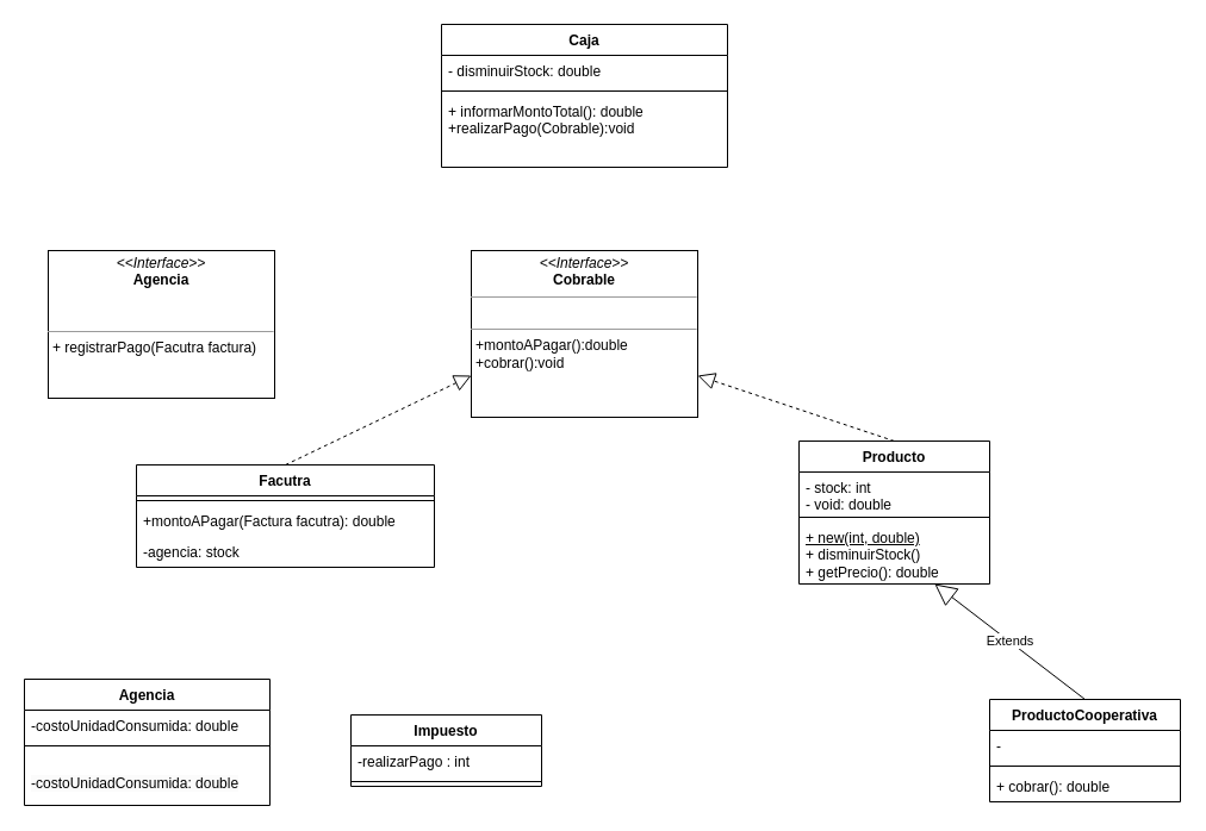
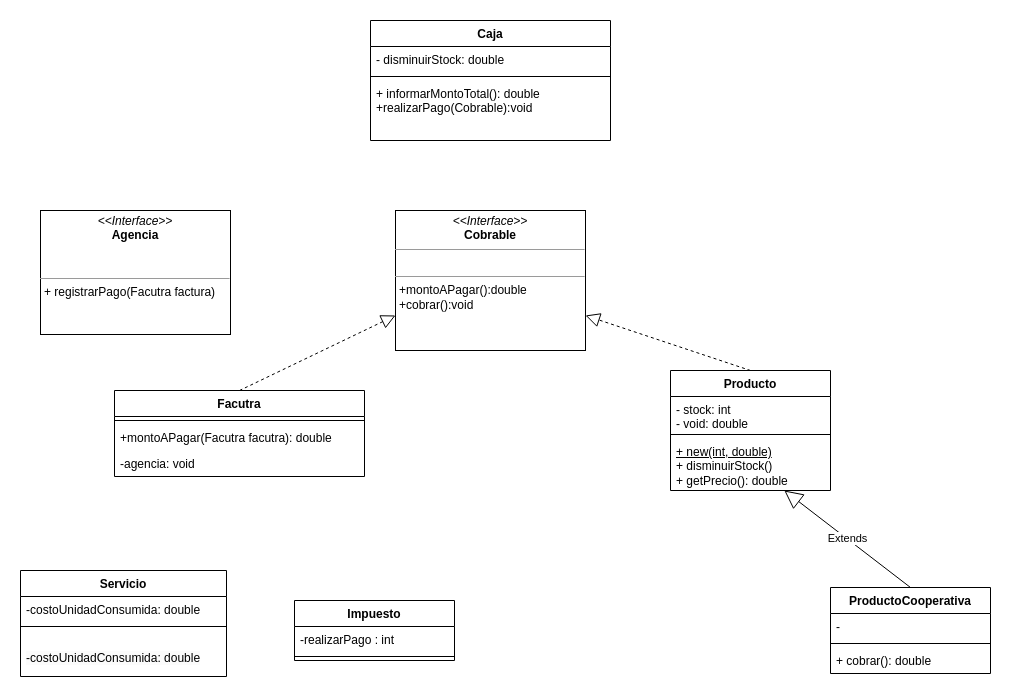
- <mxCell id="17" value="+montoAPagar(Factura facutra): double" style="text;strokeColor=none;fillColor=none;align=left;verticalAlign=top;spacingLeft=4;spacingRight=4;overflow=hidden;rotatable=0;points=[[0,0.5],[1,0.5]];portConstraint=eastwest;whiteSpace=wrap;html=1;" vertex="1" parent="15"><mxGeometry y="34" width="250" height="26" as="geometry" /></mxCell>
+ <mxCell id="17" value="+montoAPagar(Facutra facutra): double" style="text;strokeColor=none;fillColor=none;align=left;verticalAlign=top;spacingLeft=4;spacingRight=4;overflow=hidden;rotatable=0;points=[[0,0.5],[1,0.5]];portConstraint=eastwest;whiteSpace=wrap;html=1;" vertex="1" parent="15"><mxGeometry y="34" width="250" height="26" as="geometry" /></mxCell>
- <mxCell id="18" value="-agencia: stock" style="text;strokeColor=none;fillColor=none;align=left;verticalAlign=top;spacingLeft=4;spacingRight=4;overflow=hidden;rotatable=0;points=[[0,0.5],[1,0.5]];portConstraint=eastwest;whiteSpace=wrap;html=1;" vertex="1" parent="15"><mxGeometry y="60" width="250" height="26" as="geometry" /></mxCell>
+ <mxCell id="18" value="-agencia: void" style="text;strokeColor=none;fillColor=none;align=left;verticalAlign=top;spacingLeft=4;spacingRight=4;overflow=hidden;rotatable=0;points=[[0,0.5],[1,0.5]];portConstraint=eastwest;whiteSpace=wrap;html=1;" vertex="1" parent="15"><mxGeometry y="60" width="250" height="26" as="geometry" /></mxCell>
- <mxCell id="23" value="Agencia" style="swimlane;fontStyle=1;align=center;verticalAlign=top;childLayout=stackLayout;horizontal=1;startSize=26;horizontalStack=0;resizeParent=1;resizeParentMax=0;resizeLast=0;collapsible=1;marginBottom=0;whiteSpace=wrap;html=1;" vertex="1" parent="1"><mxGeometry x="20" y="570" width="206" height="106" as="geometry" /></mxCell>
+ <mxCell id="23" value="Servicio" style="swimlane;fontStyle=1;align=center;verticalAlign=top;childLayout=stackLayout;horizontal=1;startSize=26;horizontalStack=0;resizeParent=1;resizeParentMax=0;resizeLast=0;collapsible=1;marginBottom=0;whiteSpace=wrap;html=1;" vertex="1" parent="1"><mxGeometry x="20" y="570" width="206" height="106" as="geometry" /></mxCell>
